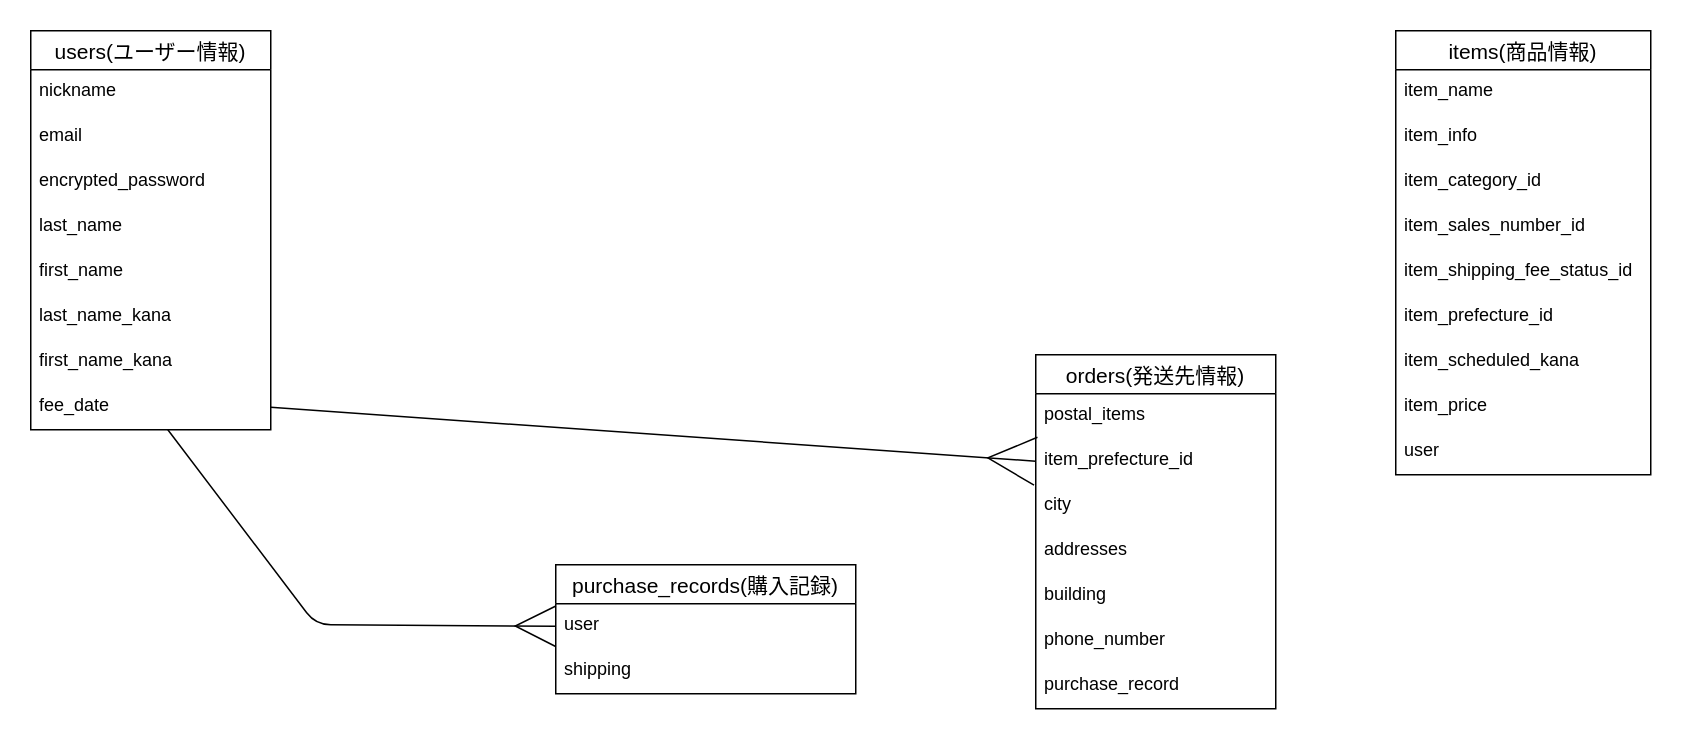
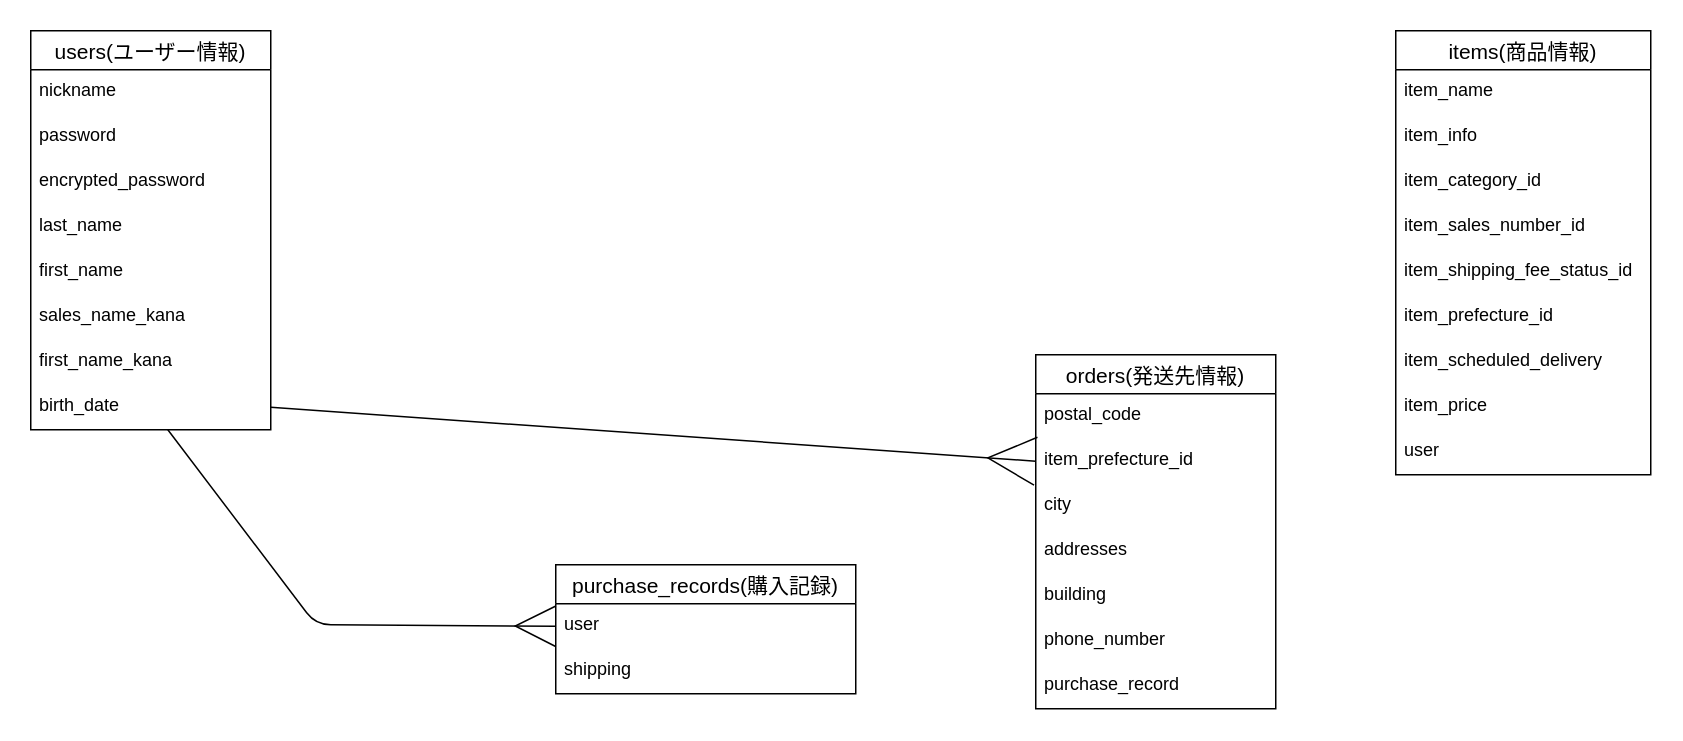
- <mxCell id="4" value="email" style="text;strokeColor=none;fillColor=none;spacingLeft=4;spacingRight=4;overflow=hidden;rotatable=0;points=[[0,0.5],[1,0.5]];portConstraint=eastwest;fontSize=12;strokeWidth=1;" parent="2" vertex="1"><mxGeometry y="56" width="160" height="30" as="geometry" /></mxCell>
+ <mxCell id="4" value="password" style="text;strokeColor=none;fillColor=none;spacingLeft=4;spacingRight=4;overflow=hidden;rotatable=0;points=[[0,0.5],[1,0.5]];portConstraint=eastwest;fontSize=12;strokeWidth=1;" parent="2" vertex="1"><mxGeometry y="56" width="160" height="30" as="geometry" /></mxCell>
- <mxCell id="8" value="last_name_kana" style="text;strokeColor=none;fillColor=none;spacingLeft=4;spacingRight=4;overflow=hidden;rotatable=0;points=[[0,0.5],[1,0.5]];portConstraint=eastwest;fontSize=12;strokeWidth=1;" parent="2" vertex="1"><mxGeometry y="176" width="160" height="30" as="geometry" /></mxCell>
+ <mxCell id="8" value="sales_name_kana" style="text;strokeColor=none;fillColor=none;spacingLeft=4;spacingRight=4;overflow=hidden;rotatable=0;points=[[0,0.5],[1,0.5]];portConstraint=eastwest;fontSize=12;strokeWidth=1;" parent="2" vertex="1"><mxGeometry y="176" width="160" height="30" as="geometry" /></mxCell>
- <mxCell id="18" value="item_scheduled_kana" style="text;strokeColor=none;fillColor=none;spacingLeft=4;spacingRight=4;overflow=hidden;rotatable=0;points=[[0,0.5],[1,0.5]];portConstraint=eastwest;fontSize=12;strokeWidth=1;" parent="11" vertex="1"><mxGeometry y="206" width="170" height="30" as="geometry" /></mxCell>
+ <mxCell id="18" value="item_scheduled_delivery" style="text;strokeColor=none;fillColor=none;spacingLeft=4;spacingRight=4;overflow=hidden;rotatable=0;points=[[0,0.5],[1,0.5]];portConstraint=eastwest;fontSize=12;strokeWidth=1;" parent="11" vertex="1"><mxGeometry y="206" width="170" height="30" as="geometry" /></mxCell>
- <mxCell id="10" value="fee_date" style="text;strokeColor=none;fillColor=none;spacingLeft=4;spacingRight=4;overflow=hidden;rotatable=0;points=[[0,0.5],[1,0.5]];portConstraint=eastwest;fontSize=12;strokeWidth=1;" parent="2" vertex="1"><mxGeometry y="236" width="160" height="30" as="geometry" /></mxCell>
+ <mxCell id="10" value="birth_date" style="text;strokeColor=none;fillColor=none;spacingLeft=4;spacingRight=4;overflow=hidden;rotatable=0;points=[[0,0.5],[1,0.5]];portConstraint=eastwest;fontSize=12;strokeWidth=1;" parent="2" vertex="1"><mxGeometry y="236" width="160" height="30" as="geometry" /></mxCell>
- <mxCell id="22" value="postal_items" style="text;strokeColor=none;fillColor=none;spacingLeft=4;spacingRight=4;overflow=hidden;rotatable=0;points=[[0,0.5],[1,0.5]];portConstraint=eastwest;fontSize=12;strokeWidth=1;" parent="21" vertex="1"><mxGeometry y="26" width="160" height="30" as="geometry" /></mxCell>
+ <mxCell id="22" value="postal_code" style="text;strokeColor=none;fillColor=none;spacingLeft=4;spacingRight=4;overflow=hidden;rotatable=0;points=[[0,0.5],[1,0.5]];portConstraint=eastwest;fontSize=12;strokeWidth=1;" parent="21" vertex="1"><mxGeometry y="26" width="160" height="30" as="geometry" /></mxCell>
